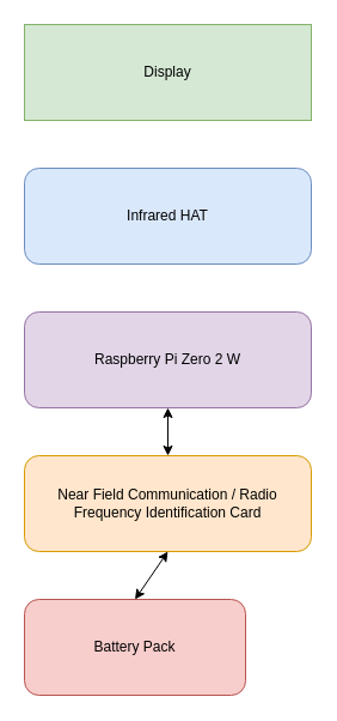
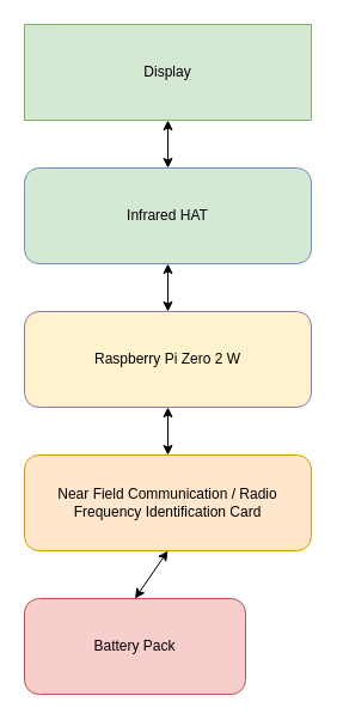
+ <mxCell id="8" value="" style="endArrow=classic;startArrow=classic;html=1;rounded=0;entryX=0.5;entryY=1;entryDx=0;entryDy=0;exitX=0.5;exitY=0;exitDx=0;exitDy=0;" edge="1" parent="1" source="3" target="2"><mxGeometry width="50" height="50" relative="1" as="geometry"><mxPoint x="90" y="350" as="sourcePoint" /><mxPoint x="140" y="300" as="targetPoint" /></mxGeometry></mxCell>
- <mxCell id="3" value="Infrared HAT" style="rounded=1;whiteSpace=wrap;html=1;fillColor=#dae8fc;strokeColor=#6c8ebf;" vertex="1" parent="1"><mxGeometry x="20" y="140" width="240" height="80" as="geometry" /></mxCell>
+ <mxCell id="3" value="Infrared HAT" style="rounded=1;whiteSpace=wrap;html=1;fillColor=#d5e8d4;strokeColor=#6c8ebf;" vertex="1" parent="1"><mxGeometry x="20" y="140" width="240" height="80" as="geometry" /></mxCell>
+ <mxCell id="7" value="" style="endArrow=classic;startArrow=classic;html=1;rounded=0;entryX=0.5;entryY=1;entryDx=0;entryDy=0;exitX=0.5;exitY=0;exitDx=0;exitDy=0;" edge="1" parent="1" source="4" target="3"><mxGeometry width="50" height="50" relative="1" as="geometry"><mxPoint x="90" y="350" as="sourcePoint" /><mxPoint x="140" y="300" as="targetPoint" /></mxGeometry></mxCell>
- <mxCell id="4" value="Raspberry Pi Zero 2 W" style="rounded=1;whiteSpace=wrap;html=1;fillColor=#e1d5e7;strokeColor=#9673a6;" vertex="1" parent="1"><mxGeometry x="20" y="260" width="240" height="80" as="geometry" /></mxCell>
+ <mxCell id="4" value="Raspberry Pi Zero 2 W" style="rounded=1;whiteSpace=wrap;html=1;fillColor=#fff2cc;strokeColor=#9673a6;" vertex="1" parent="1"><mxGeometry x="20" y="260" width="240" height="80" as="geometry" /></mxCell>
